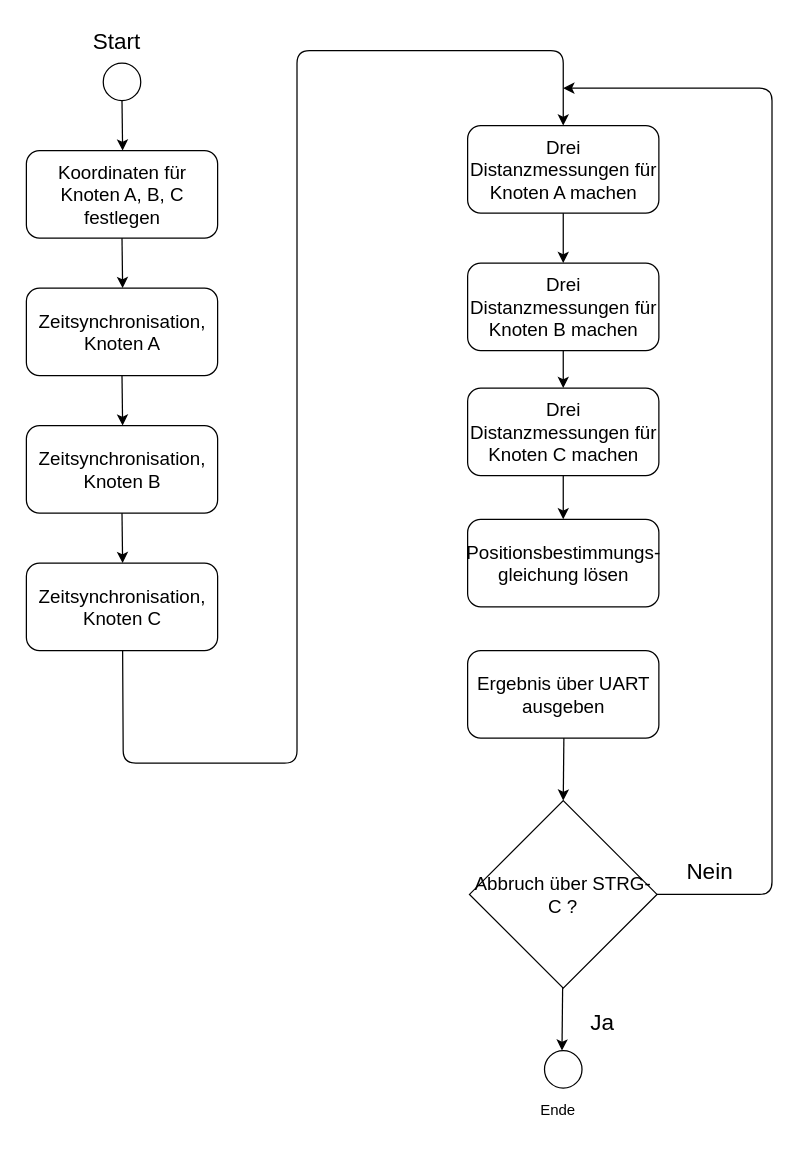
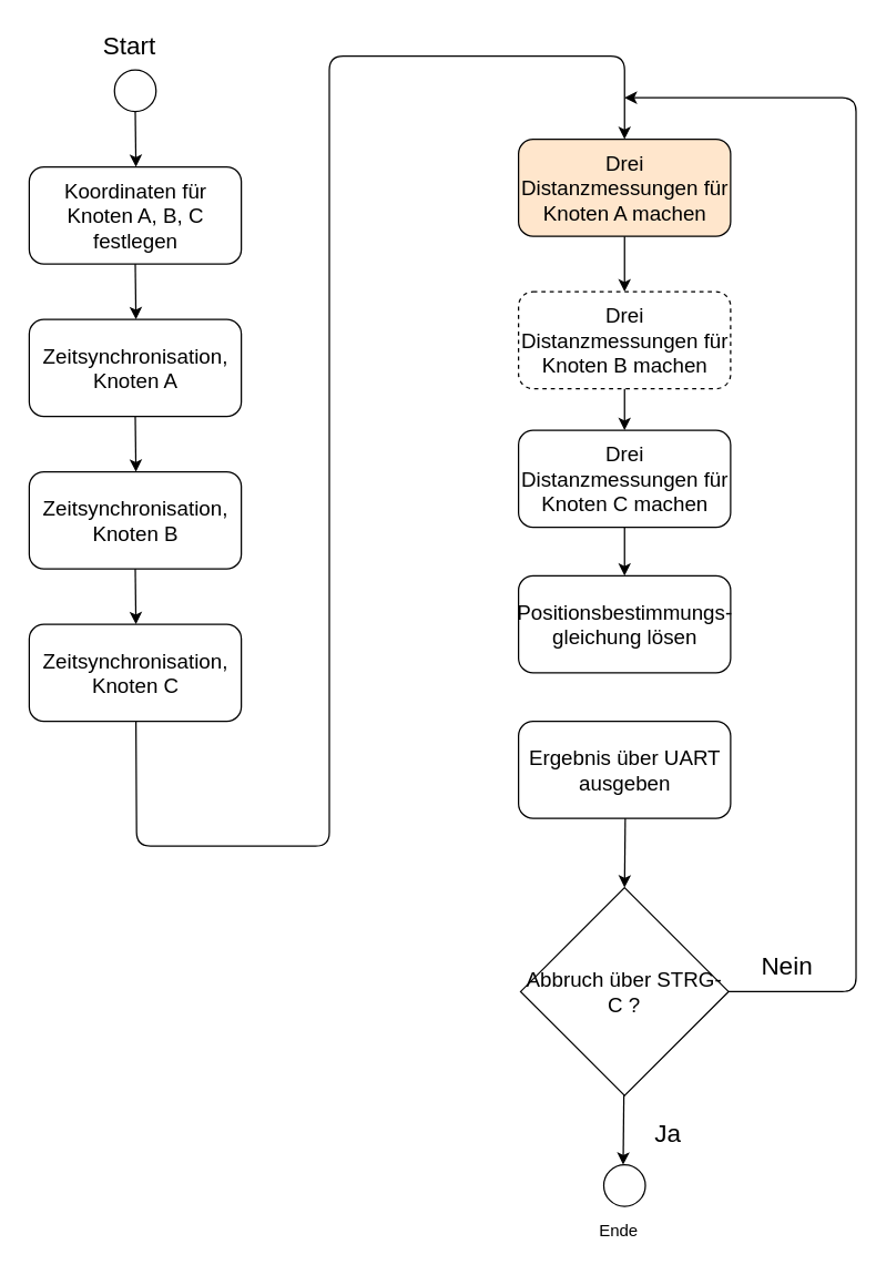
- <mxCell id="7" value="&lt;font style=&quot;font-size: 15px&quot;&gt;Drei Distanzmessungen für Knoten A machen&lt;/font&gt;" style="rounded=1;whiteSpace=wrap;html=1;" vertex="1" parent="1"><mxGeometry x="373.5" y="100" width="153" height="70" as="geometry" /></mxCell>
+ <mxCell id="7" value="&lt;font style=&quot;font-size: 15px&quot;&gt;Drei Distanzmessungen für Knoten A machen&lt;/font&gt;" style="rounded=1;whiteSpace=wrap;html=1;fillColor=#ffe6cc;" vertex="1" parent="1"><mxGeometry x="373.5" y="100" width="153" height="70" as="geometry" /></mxCell>
- <mxCell id="8" value="&lt;font style=&quot;font-size: 15px&quot;&gt;Drei Distanzmessungen für Knoten B machen&lt;/font&gt;" style="rounded=1;whiteSpace=wrap;html=1;" vertex="1" parent="1"><mxGeometry x="373.5" y="210" width="153" height="70" as="geometry" /></mxCell>
+ <mxCell id="8" value="&lt;font style=&quot;font-size: 15px&quot;&gt;Drei Distanzmessungen für Knoten B machen&lt;/font&gt;" style="rounded=1;whiteSpace=wrap;html=1;dashed=1;" vertex="1" parent="1"><mxGeometry x="373.5" y="210" width="153" height="70" as="geometry" /></mxCell>
